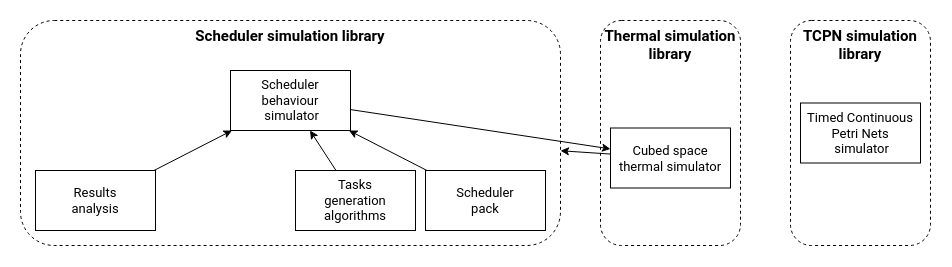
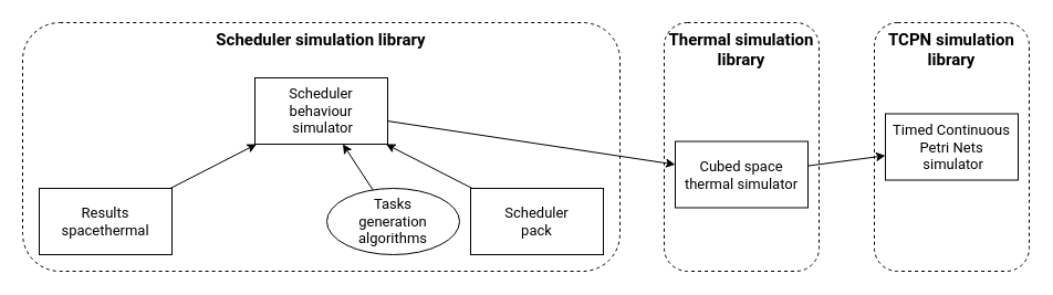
- <mxCell id="13" style="edgeStyle=none;rounded=0;orthogonalLoop=1;jettySize=auto;html=1;fontFamily=Roboto;fontSource=https%3A%2F%2Ffonts.googleapis.com%2Fcss%3Ffamily%3DRoboto;fontSize=13;" edge="1" parent="1" source="14" target="4"><mxGeometry relative="1" as="geometry" /></mxCell>
+ <mxCell id="13" style="edgeStyle=none;rounded=0;orthogonalLoop=1;jettySize=auto;html=1;fontFamily=Roboto;fontSource=https%3A%2F%2Ffonts.googleapis.com%2Fcss%3Ffamily%3DRoboto;fontSize=13;" edge="1" parent="1" source="14" target="15"><mxGeometry relative="1" as="geometry" /></mxCell>
- <mxCell id="8" value="Results&lt;br style=&quot;font-size: 13px;&quot;&gt;analysis" style="rounded=0;whiteSpace=wrap;html=1;fontFamily=Roboto;fontSource=https%3A%2F%2Ffonts.googleapis.com%2Fcss%3Ffamily%3DRoboto;fontSize=13;" vertex="1" parent="1"><mxGeometry x="35" y="170" width="120" height="60" as="geometry" /></mxCell>
+ <mxCell id="8" value="Results&lt;br style=&quot;font-size: 13px;&quot;&gt;spacethermal" style="rounded=0;whiteSpace=wrap;html=1;fontFamily=Roboto;fontSource=https%3A%2F%2Ffonts.googleapis.com%2Fcss%3Ffamily%3DRoboto;fontSize=13;" vertex="1" parent="1"><mxGeometry x="35" y="170" width="120" height="60" as="geometry" /></mxCell>
- <mxCell id="12" value="Tasks&lt;br style=&quot;font-size: 13px;&quot;&gt;generation&lt;br style=&quot;font-size: 13px;&quot;&gt;algorithms" style="rounded=0;whiteSpace=wrap;html=1;fontFamily=Roboto;fontSource=https%3A%2F%2Ffonts.googleapis.com%2Fcss%3Ffamily%3DRoboto;fontSize=13;" vertex="1" parent="1"><mxGeometry x="295" y="170" width="120" height="60" as="geometry" /></mxCell>
+ <mxCell id="12" value="Tasks&lt;br style=&quot;font-size: 13px;&quot;&gt;generation&lt;br style=&quot;font-size: 13px;&quot;&gt;algorithms" style="ellipse;whiteSpace=wrap;html=1;fontFamily=Roboto;fontSource=https%3A%2F%2Ffonts.googleapis.com%2Fcss%3Ffamily%3DRoboto;fontSize=13;" vertex="1" parent="1"><mxGeometry x="295" y="170" width="120" height="60" as="geometry" /></mxCell>
